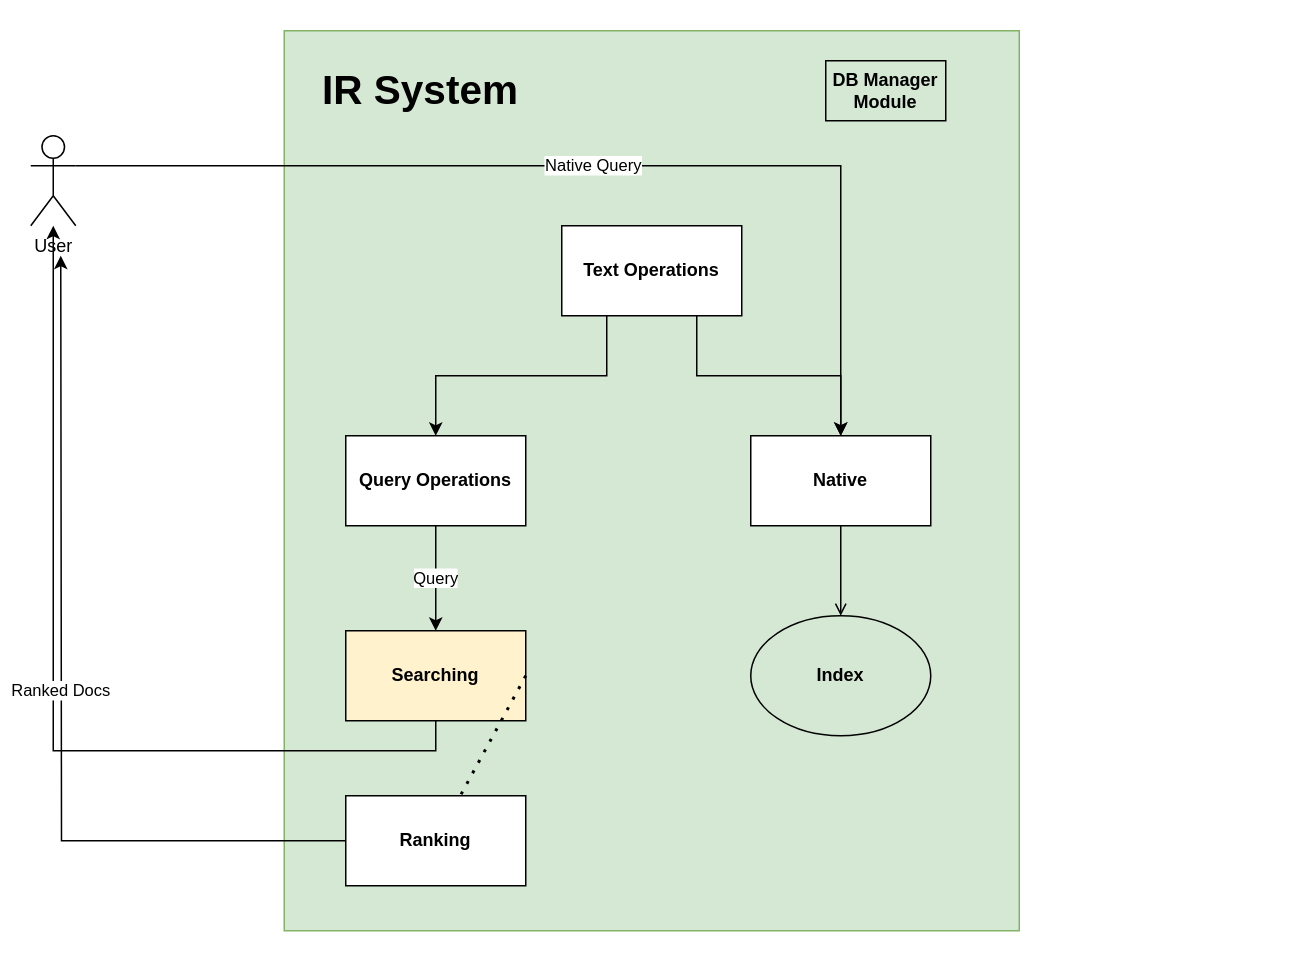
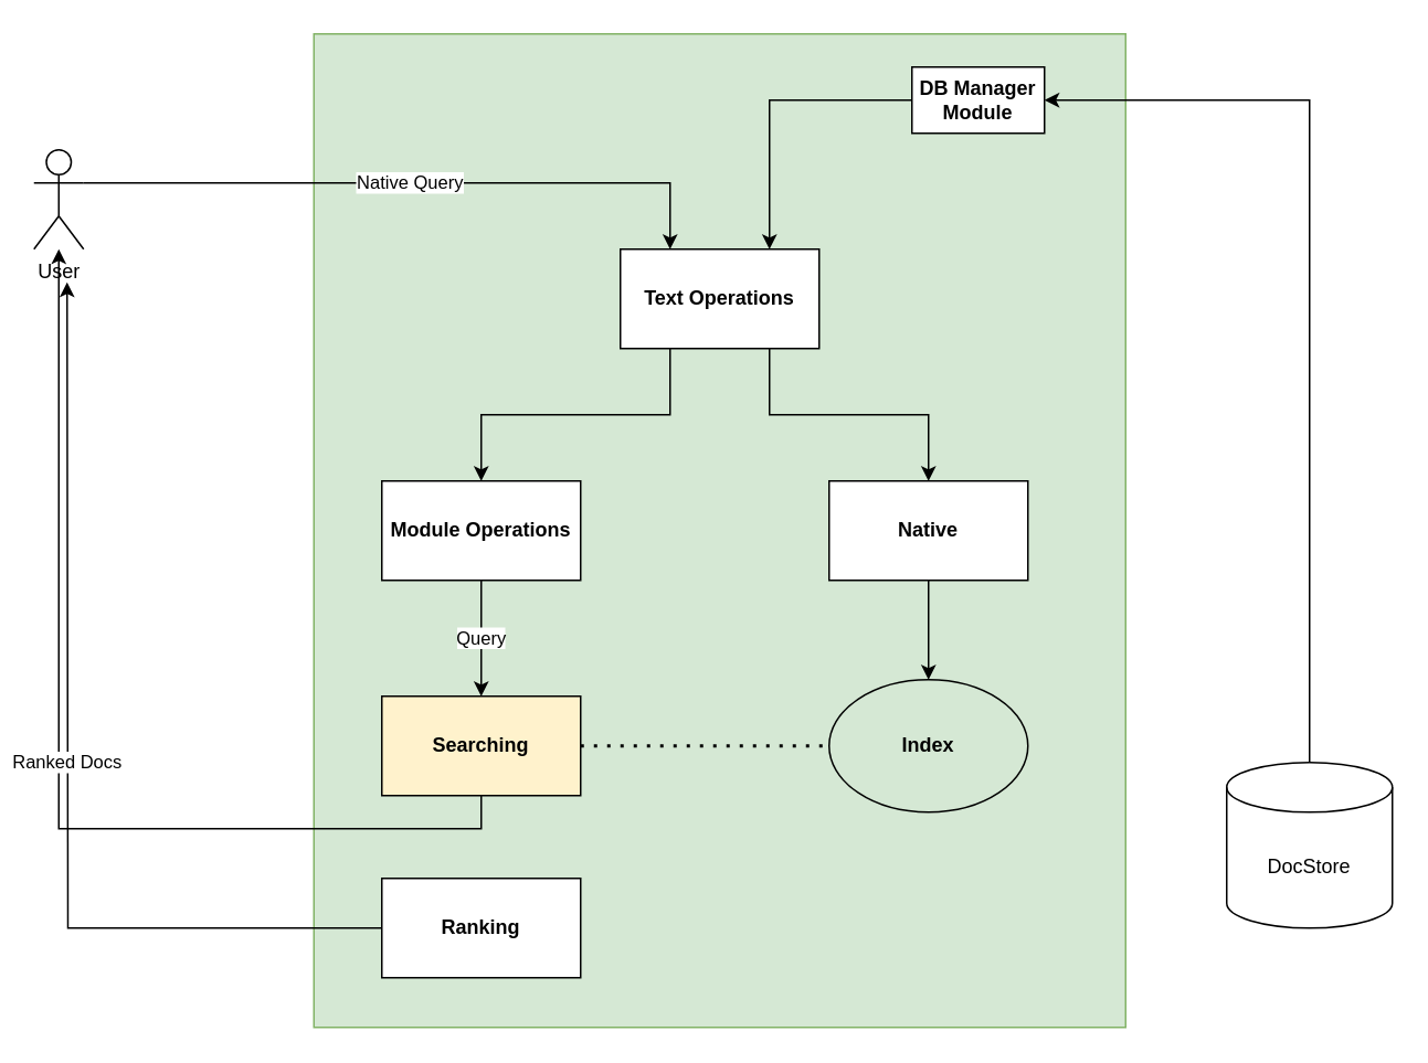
- <mxCell id="22" value="IR System" style="text;html=1;strokeColor=none;fillColor=none;align=center;verticalAlign=middle;whiteSpace=wrap;rounded=0;fontStyle=1;fontSize=27;" vertex="1" parent="1"><mxGeometry x="210" y="30" width="140" height="60" as="geometry" /></mxCell>
+ <mxCell id="7" style="edgeStyle=orthogonalEdgeStyle;rounded=0;orthogonalLoop=1;jettySize=auto;html=1;exitX=0;exitY=0.5;exitDx=0;exitDy=0;entryX=0.75;entryY=0;entryDx=0;entryDy=0;" edge="1" parent="1" source="8" target="11"><mxGeometry relative="1" as="geometry" /></mxCell>
- <mxCell id="8" value="DB Manager Module" style="rounded=0;whiteSpace=wrap;html=1;fontStyle=1;fillColor=#d5e8d4;" vertex="1" parent="1"><mxGeometry x="550" y="40" width="80" height="40" as="geometry" /></mxCell>
+ <mxCell id="8" value="DB Manager Module" style="rounded=0;whiteSpace=wrap;html=1;fontStyle=1" vertex="1" parent="1"><mxGeometry x="550" y="40" width="80" height="40" as="geometry" /></mxCell>
- <mxCell id="3" value="Native Query" style="edgeStyle=orthogonalEdgeStyle;rounded=0;orthogonalLoop=1;jettySize=auto;html=1;exitX=1;exitY=0.333;exitDx=0;exitDy=0;exitPerimeter=0;" edge="1" parent="1" source="4" target="13"><mxGeometry relative="1" as="geometry" /></mxCell>
+ <mxCell id="3" value="Native Query" style="edgeStyle=orthogonalEdgeStyle;rounded=0;orthogonalLoop=1;jettySize=auto;html=1;exitX=1;exitY=0.333;exitDx=0;exitDy=0;exitPerimeter=0;entryX=0.25;entryY=0;entryDx=0;entryDy=0;" edge="1" parent="1" source="4" target="11"><mxGeometry relative="1" as="geometry" /></mxCell>
+ <mxCell id="5" style="edgeStyle=orthogonalEdgeStyle;rounded=0;orthogonalLoop=1;jettySize=auto;html=1;exitX=0.5;exitY=0;exitDx=0;exitDy=0;exitPerimeter=0;entryX=1;entryY=0.5;entryDx=0;entryDy=0;" edge="1" parent="1" source="6" target="8"><mxGeometry relative="1" as="geometry" /></mxCell>
- <mxCell id="15" value="Query Operations" style="rounded=0;whiteSpace=wrap;html=1;fontStyle=1" vertex="1" parent="1"><mxGeometry x="230" y="290" width="120" height="60" as="geometry" /></mxCell>
+ <mxCell id="15" value="Module Operations" style="rounded=0;whiteSpace=wrap;html=1;fontStyle=1" vertex="1" parent="1"><mxGeometry x="230" y="290" width="120" height="60" as="geometry" /></mxCell>
- <mxCell id="12" style="edgeStyle=orthogonalEdgeStyle;rounded=0;orthogonalLoop=1;jettySize=auto;html=1;exitX=0.5;exitY=1;exitDx=0;exitDy=0;endArrow=open;" edge="1" parent="1" source="13" target="18"><mxGeometry relative="1" as="geometry" /></mxCell>
+ <mxCell id="12" style="edgeStyle=orthogonalEdgeStyle;rounded=0;orthogonalLoop=1;jettySize=auto;html=1;exitX=0.5;exitY=1;exitDx=0;exitDy=0;" edge="1" parent="1" source="13" target="18"><mxGeometry relative="1" as="geometry" /></mxCell>
- <mxCell id="21" value="" style="endArrow=none;dashed=1;html=1;dashPattern=1 3;strokeWidth=2;exitX=1;exitY=0.5;exitDx=0;exitDy=0;" edge="1" parent="1" source="17" target="20"><mxGeometry width="50" height="50" relative="1" as="geometry"><mxPoint x="350" y="410" as="sourcePoint" /><mxPoint x="400" y="360" as="targetPoint" /></mxGeometry></mxCell>
+ <mxCell id="21" value="" style="endArrow=none;dashed=1;html=1;dashPattern=1 3;strokeWidth=2;entryX=0;entryY=0.5;entryDx=0;entryDy=0;exitX=1;exitY=0.5;exitDx=0;exitDy=0;" edge="1" parent="1" source="17" target="18"><mxGeometry width="50" height="50" relative="1" as="geometry"><mxPoint x="350" y="410" as="sourcePoint" /><mxPoint x="400" y="360" as="targetPoint" /></mxGeometry></mxCell>
+ <mxCell id="6" value="DocStore" style="shape=cylinder3;whiteSpace=wrap;html=1;boundedLbl=1;backgroundOutline=1;size=15;" vertex="1" parent="1"><mxGeometry x="740" y="460" width="100" height="100" as="geometry" /></mxCell>
